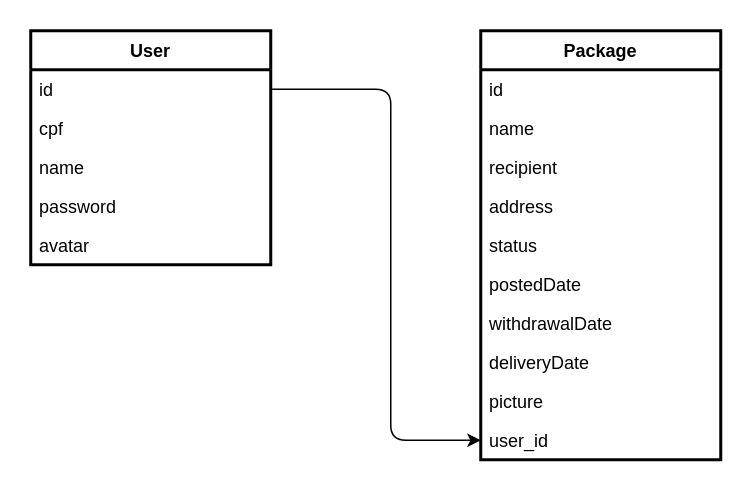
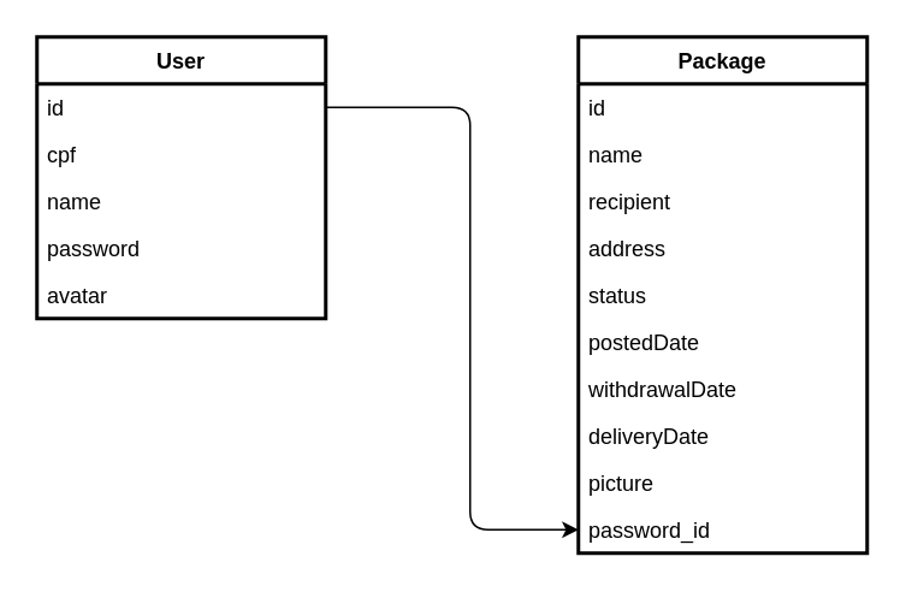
- <mxCell id="18" value="user_id" style="text;strokeColor=none;fillColor=none;align=left;verticalAlign=top;spacingLeft=4;spacingRight=4;overflow=hidden;rotatable=0;points=[[0,0.5],[1,0.5]];portConstraint=eastwest;" vertex="1" parent="8"><mxGeometry y="260" width="160" height="26" as="geometry" /></mxCell>
+ <mxCell id="18" value="password_id" style="text;strokeColor=none;fillColor=none;align=left;verticalAlign=top;spacingLeft=4;spacingRight=4;overflow=hidden;rotatable=0;points=[[0,0.5],[1,0.5]];portConstraint=eastwest;" vertex="1" parent="8"><mxGeometry y="260" width="160" height="26" as="geometry" /></mxCell>
